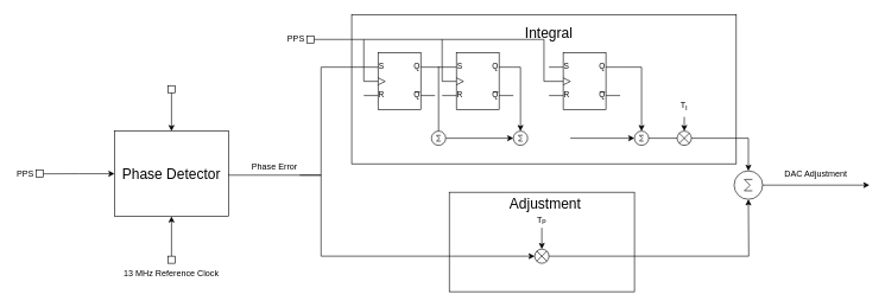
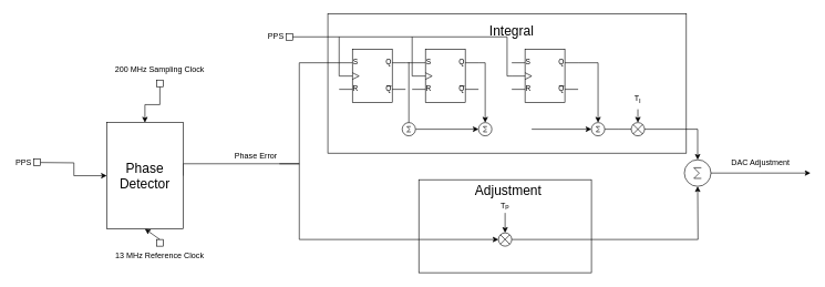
+ <mxCell id="48" value="200 MHz Sampling Clock" style="text;html=1;strokeColor=none;fillColor=none;align=center;verticalAlign=middle;whiteSpace=wrap;rounded=0;fontSize=12;" vertex="1" parent="1"><mxGeometry x="165" y="90" width="150" height="30" as="geometry" /></mxCell>
- <mxCell id="6" value="&lt;font style=&quot;font-size: 20px&quot;&gt;Phase Detector&lt;/font&gt;" style="rounded=0;whiteSpace=wrap;html=1;" vertex="1" parent="1"><mxGeometry x="160" y="184" width="160" height="120" as="geometry" /></mxCell>
+ <mxCell id="6" value="&lt;font style=&quot;font-size: 20px&quot;&gt;Phase Detector&lt;/font&gt;" style="rounded=0;whiteSpace=wrap;html=1;" vertex="1" parent="1"><mxGeometry x="160" y="184" width="115" height="160" as="geometry" /></mxCell>
